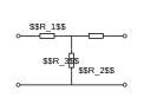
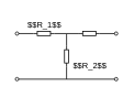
- <mxCell id="13" value="$$R_3$$" style="text;html=1;resizable=1;autosize=1;align=center;verticalAlign=middle;points=[];fillColor=none;strokeColor=none;rounded=0;fontSize=10;movable=1;rotatable=1;deletable=1;editable=1;connectable=0;" parent="1" vertex="1"><mxGeometry x="57.5" y="57.5" width="20" height="20" as="geometry" /></mxCell>
